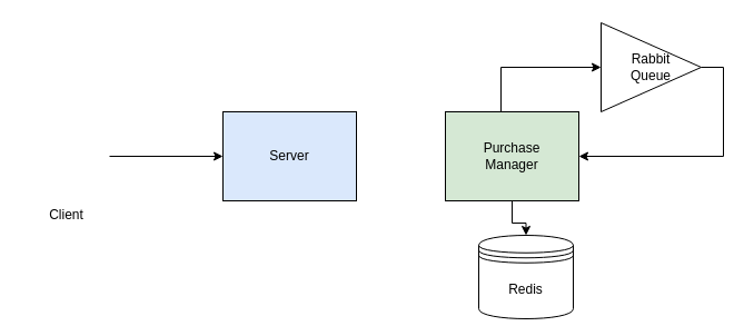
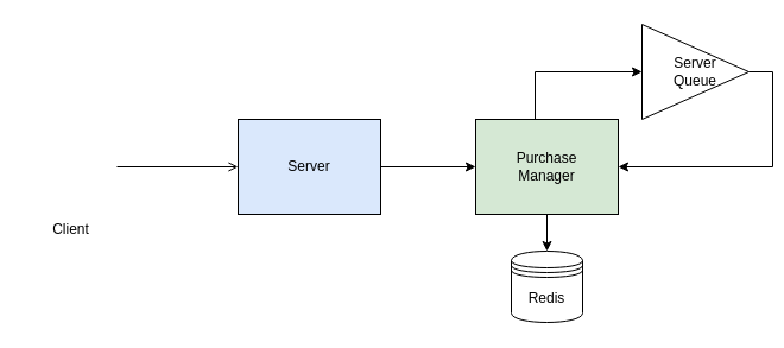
- <mxCell id="11" value="Rabbit&lt;br&gt;Queue" style="triangle;whiteSpace=wrap;html=1;" vertex="1" parent="1"><mxGeometry x="540" y="20" width="90" height="80" as="geometry" /></mxCell>
+ <mxCell id="11" value="Server&lt;br&gt;Queue" style="triangle;whiteSpace=wrap;html=1;" vertex="1" parent="1"><mxGeometry x="540" y="20" width="90" height="80" as="geometry" /></mxCell>
- <mxCell id="7" style="edgeStyle=orthogonalEdgeStyle;rounded=0;orthogonalLoop=1;jettySize=auto;html=1;" edge="1" parent="1" source="8" target="3"><mxGeometry relative="1" as="geometry" /></mxCell>
+ <mxCell id="7" style="edgeStyle=orthogonalEdgeStyle;rounded=0;orthogonalLoop=1;jettySize=auto;html=1;endArrow=open;" edge="1" parent="1" source="8" target="3"><mxGeometry relative="1" as="geometry" /></mxCell>
+ <mxCell id="2" style="edgeStyle=orthogonalEdgeStyle;rounded=0;orthogonalLoop=1;jettySize=auto;html=1;entryX=0;entryY=0.5;entryDx=0;entryDy=0;" edge="1" parent="1" source="3" target="6"><mxGeometry relative="1" as="geometry" /></mxCell>
- <mxCell id="9" value="Redis&lt;br&gt;" style="shape=datastore;whiteSpace=wrap;html=1;" vertex="1" parent="1"><mxGeometry x="430" y="211" width="85" height="75" as="geometry" /></mxCell>
+ <mxCell id="9" value="Redis&lt;br&gt;" style="shape=datastore;whiteSpace=wrap;html=1;" vertex="1" parent="1"><mxGeometry x="430" y="211" width="60" height="60" as="geometry" /></mxCell>
